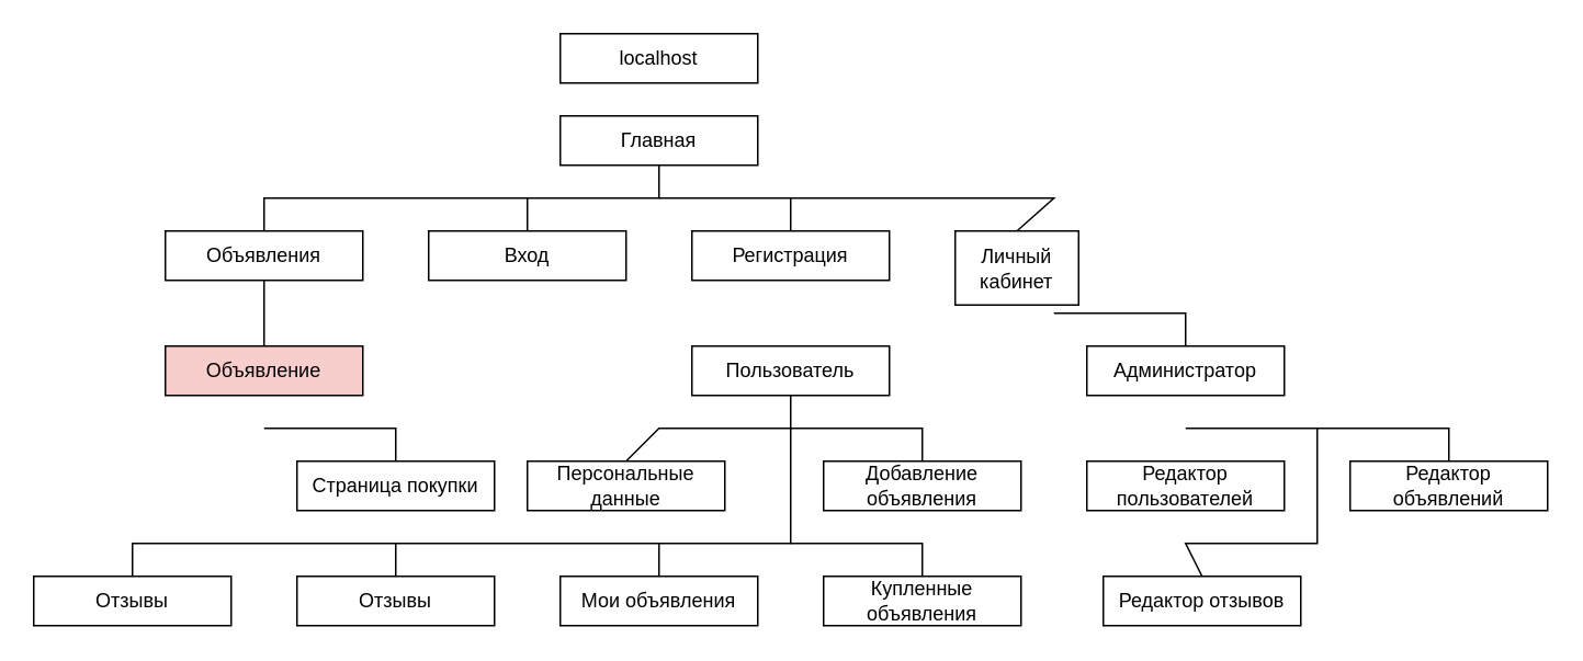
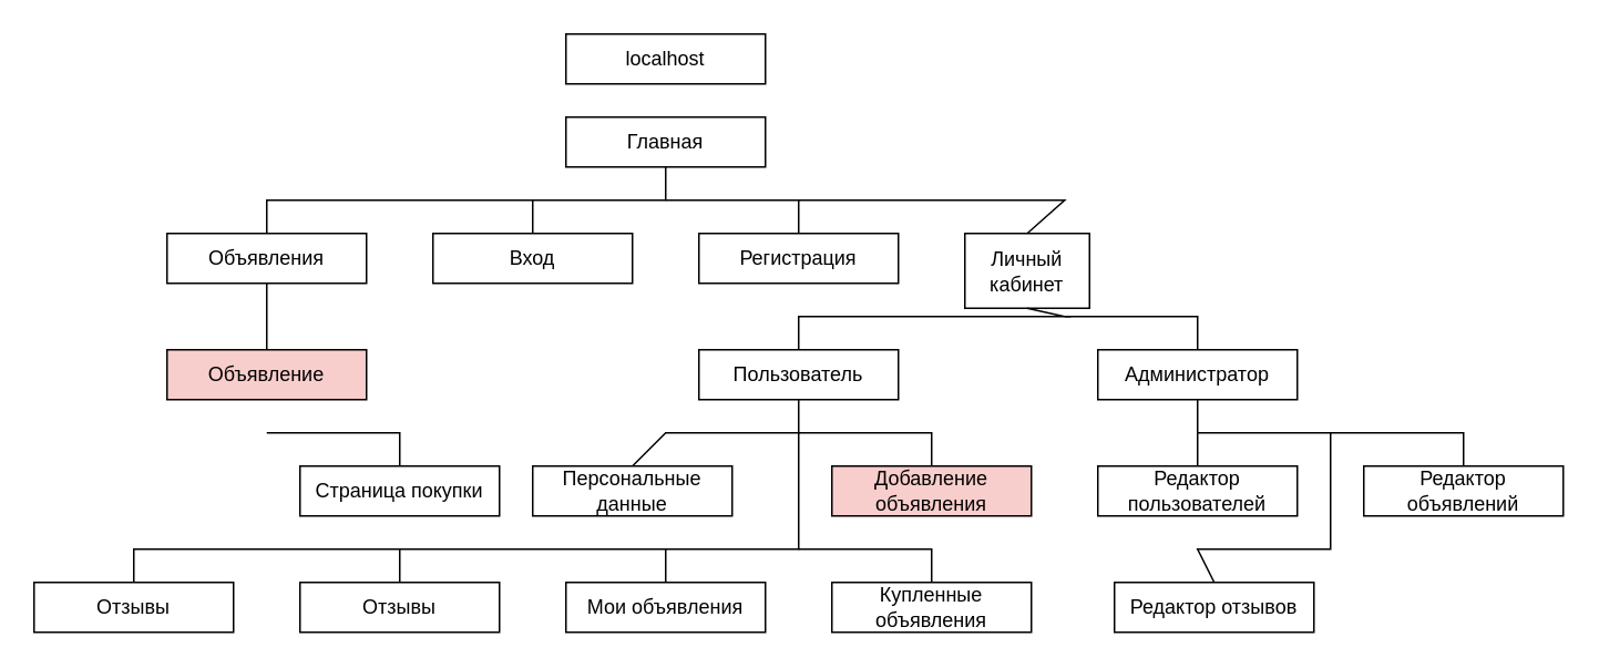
+ <mxCell id="18" value="" style="endArrow=none;html=1;rounded=0;entryX=0.5;entryY=1;entryDx=0;entryDy=0;exitX=0.5;exitY=0;exitDx=0;exitDy=0;" edge="1" parent="1" source="16" target="9"><mxGeometry width="50" height="50" relative="1" as="geometry"><mxPoint x="660" y="360" as="sourcePoint" /><mxPoint x="710" y="310" as="targetPoint" /><Array as="points"><mxPoint x="480" y="190" /><mxPoint x="640" y="190" /></Array></mxGeometry></mxCell>
+ <mxCell id="33" value="" style="endArrow=none;html=1;rounded=0;entryX=0.5;entryY=1;entryDx=0;entryDy=0;" edge="1" parent="1" source="32" target="17"><mxGeometry width="50" height="50" relative="1" as="geometry"><mxPoint x="720" y="280" as="sourcePoint" /><mxPoint x="780" y="330" as="targetPoint" /></mxGeometry></mxCell>
- <mxCell id="21" value="Добавление объявления" style="rounded=0;whiteSpace=wrap;html=1;" vertex="1" parent="1"><mxGeometry x="500" y="280" width="120" height="30" as="geometry" /></mxCell>
+ <mxCell id="21" value="Добавление объявления" style="rounded=0;whiteSpace=wrap;html=1;fillColor=#f8cecc;" vertex="1" parent="1"><mxGeometry x="500" y="280" width="120" height="30" as="geometry" /></mxCell>
